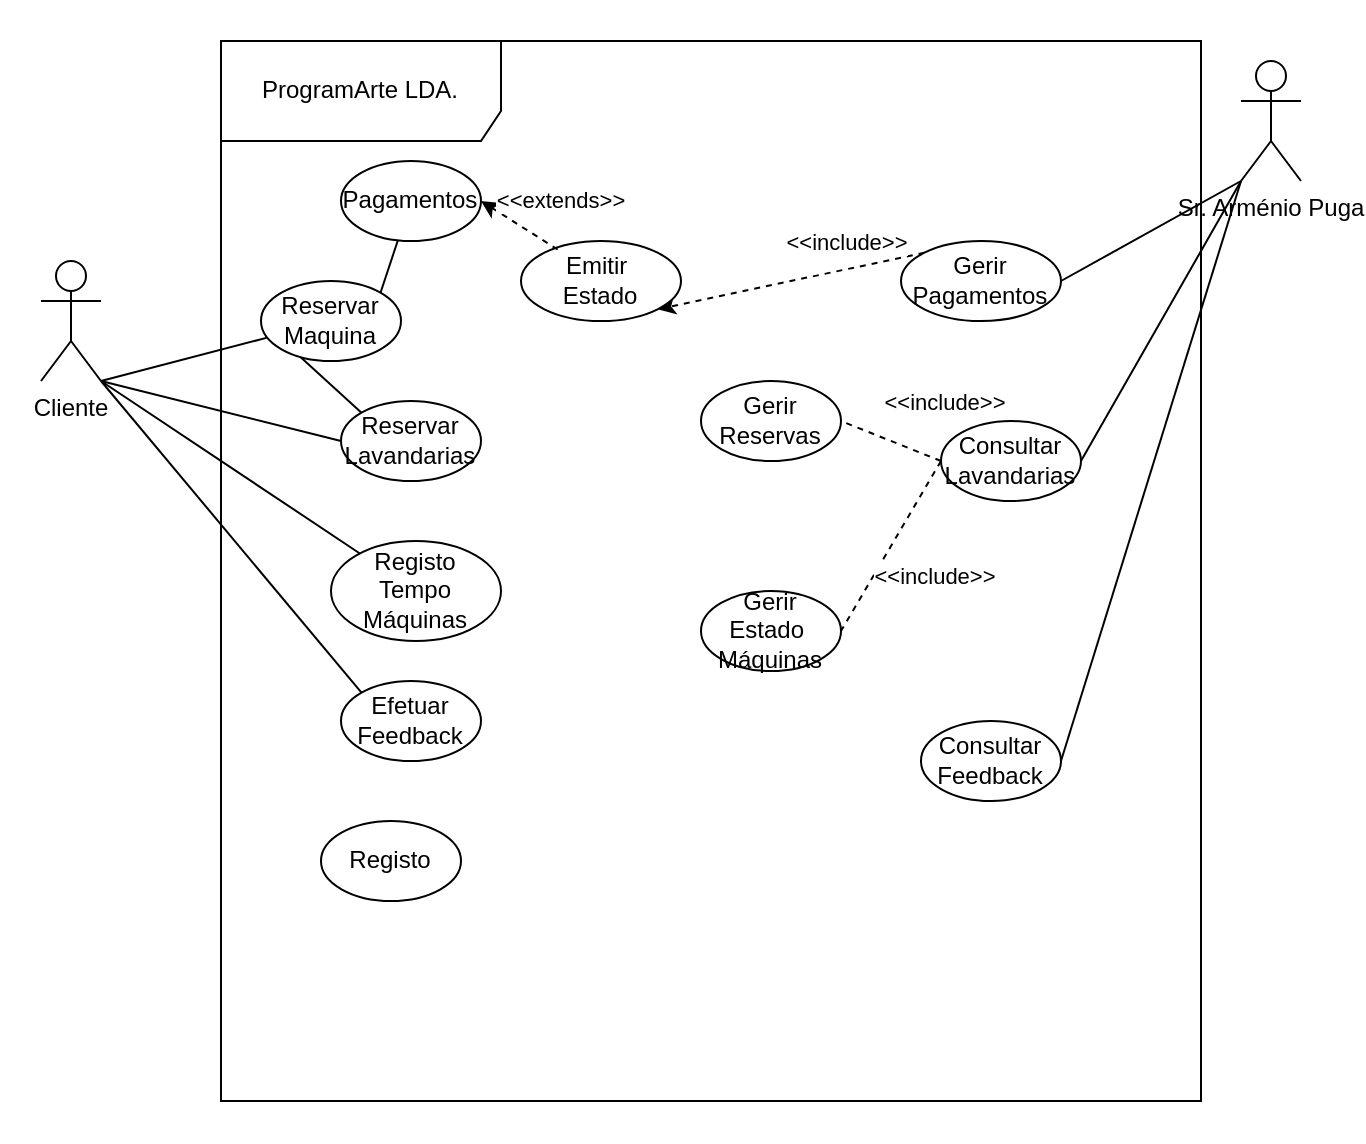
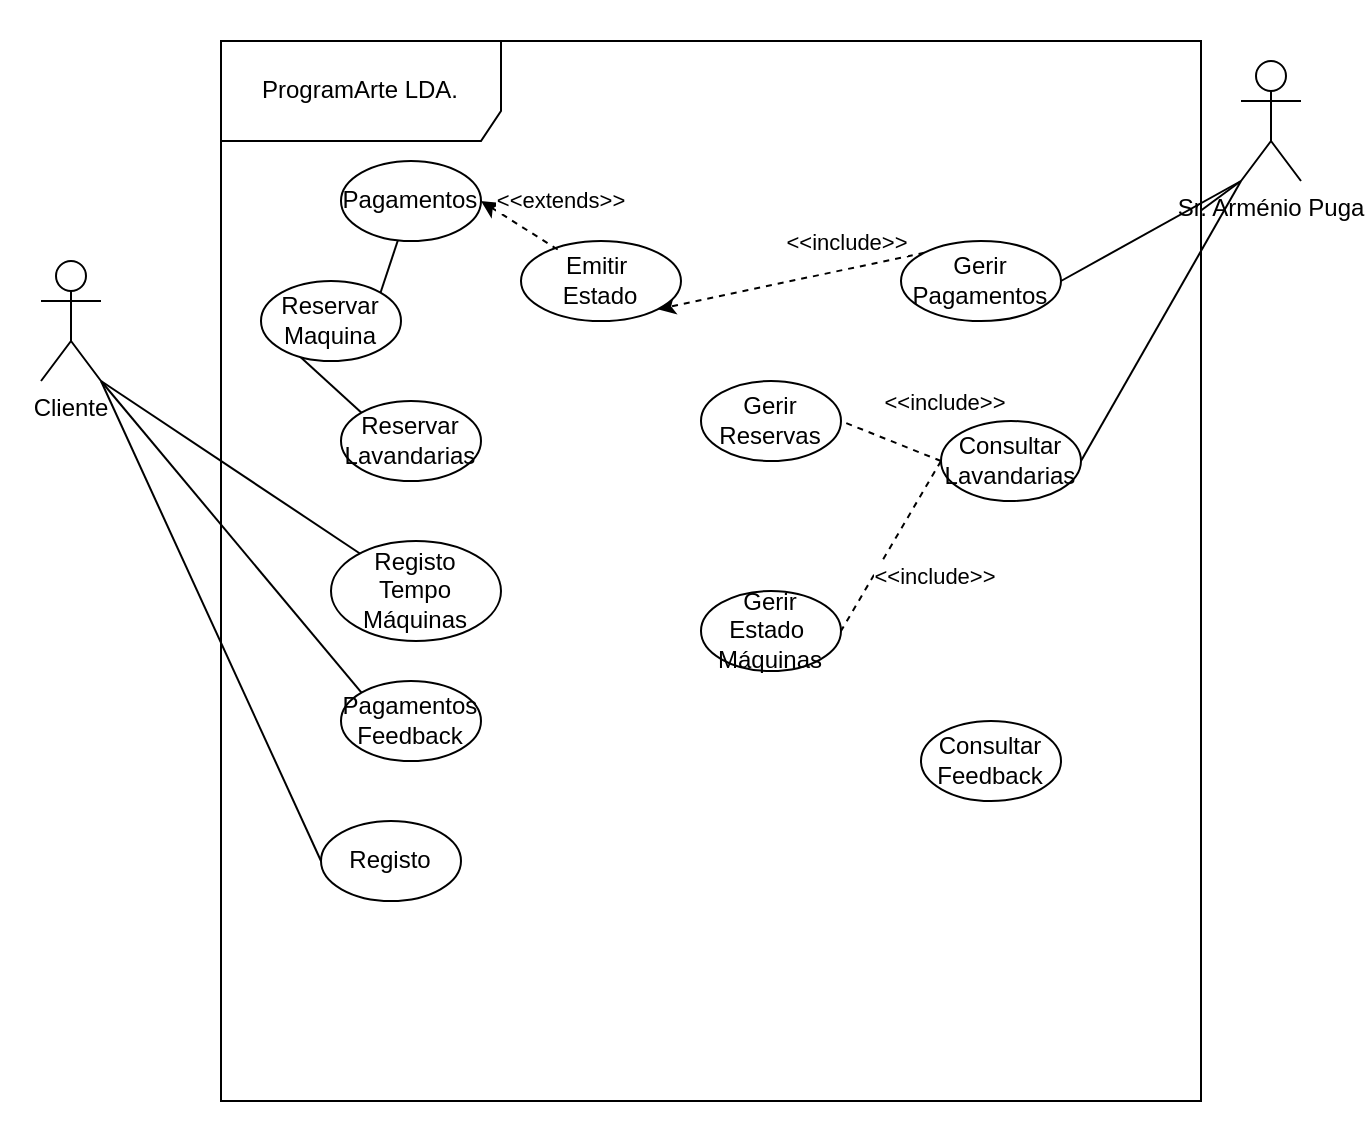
- <mxCell id="3" style="rounded=0;orthogonalLoop=1;jettySize=auto;html=1;exitX=1;exitY=1;exitDx=0;exitDy=0;exitPerimeter=0;endArrow=none;endFill=0;" edge="1" parent="1" source="5" target="12"><mxGeometry relative="1" as="geometry" /></mxCell>
+ <mxCell id="3" style="rounded=0;orthogonalLoop=1;jettySize=auto;html=1;exitX=1;exitY=1;exitDx=0;exitDy=0;exitPerimeter=0;entryX=0;entryY=0.5;entryDx=0;entryDy=0;endArrow=none;endFill=0;" edge="1" parent="1" source="5" target="14"><mxGeometry relative="1" as="geometry" /></mxCell>
- <mxCell id="29" style="rounded=0;orthogonalLoop=1;jettySize=auto;html=1;exitX=1;exitY=1;exitDx=0;exitDy=0;exitPerimeter=0;entryX=0;entryY=0.5;entryDx=0;entryDy=0;strokeColor=default;endArrow=none;endFill=0;" edge="1" parent="1" source="5" target="28"><mxGeometry relative="1" as="geometry"><mxPoint x="60" y="200" as="sourcePoint" /><mxPoint x="175" y="170" as="targetPoint" /></mxGeometry></mxCell>
- <mxCell id="9" style="rounded=0;orthogonalLoop=1;jettySize=auto;html=1;exitX=0;exitY=1;exitDx=0;exitDy=0;exitPerimeter=0;entryX=1;entryY=0.5;entryDx=0;entryDy=0;endArrow=none;endFill=0;" edge="1" parent="1" source="10" target="31"><mxGeometry relative="1" as="geometry" /></mxCell>
+ <mxCell id="9" style="rounded=0;orthogonalLoop=1;jettySize=auto;html=1;exitX=0;exitY=1;exitDx=0;exitDy=0;exitPerimeter=0;endArrow=none;endFill=0;" edge="1" parent="1" source="10" target="6"><mxGeometry relative="1" as="geometry" /></mxCell>
- <mxCell id="16" value="Efetuar Feedback" style="ellipse;whiteSpace=wrap;html=1;" vertex="1" parent="1"><mxGeometry x="170" y="340" width="70" height="40" as="geometry" /></mxCell>
+ <mxCell id="16" value="Pagamentos Feedback" style="ellipse;whiteSpace=wrap;html=1;" vertex="1" parent="1"><mxGeometry x="170" y="340" width="70" height="40" as="geometry" /></mxCell>
